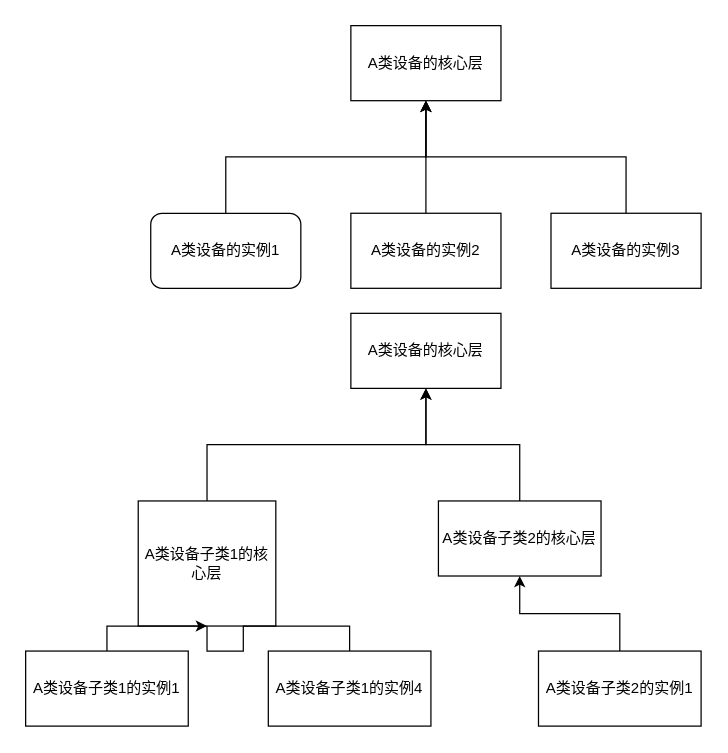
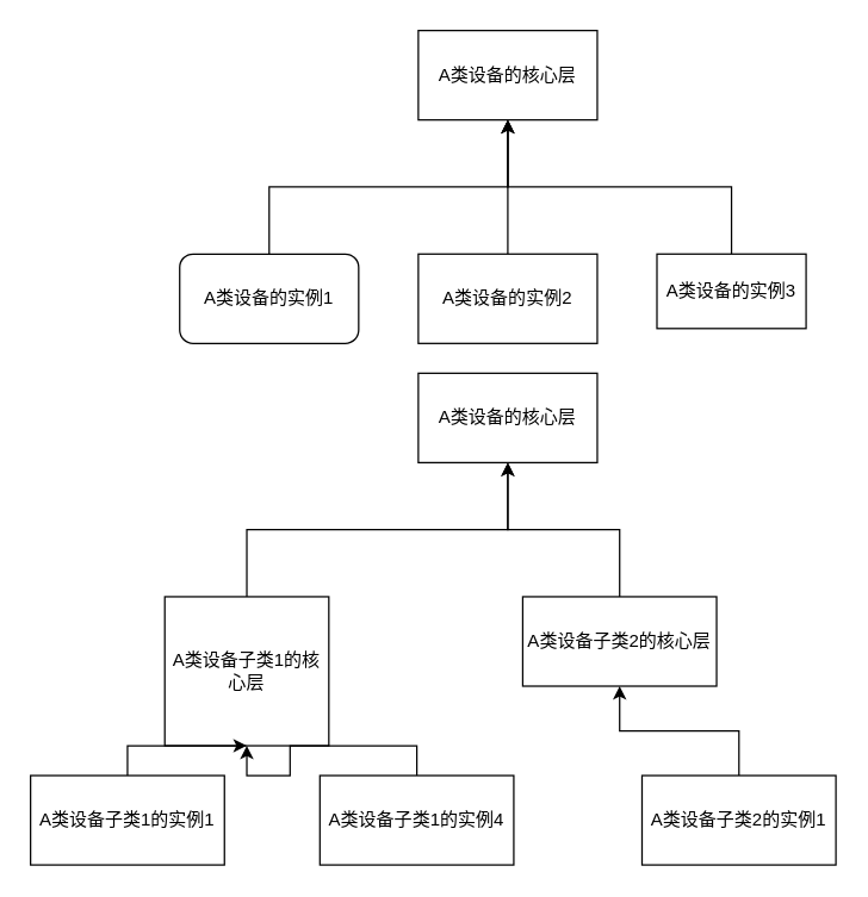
- <mxCell id="8" value="A类设备的实例3" style="rounded=0;whiteSpace=wrap;html=1;" vertex="1" parent="1"><mxGeometry x="440" y="170" width="120" height="60" as="geometry" /></mxCell>
+ <mxCell id="8" value="A类设备的实例3" style="rounded=0;whiteSpace=wrap;html=1;" vertex="1" parent="1"><mxGeometry x="440" y="170" width="100" height="50" as="geometry" /></mxCell>
- <mxCell id="16" style="edgeStyle=orthogonalEdgeStyle;rounded=0;orthogonalLoop=1;jettySize=auto;html=1;exitX=0.5;exitY=0;exitDx=0;exitDy=0;entryX=0.5;entryY=1;entryDx=0;entryDy=0;endArrow=none;" edge="1" parent="1" source="17" target="11"><mxGeometry relative="1" as="geometry" /></mxCell>
+ <mxCell id="16" style="edgeStyle=orthogonalEdgeStyle;rounded=0;orthogonalLoop=1;jettySize=auto;html=1;exitX=0.5;exitY=0;exitDx=0;exitDy=0;entryX=0.5;entryY=1;entryDx=0;entryDy=0;" edge="1" parent="1" source="17" target="11"><mxGeometry relative="1" as="geometry" /></mxCell>
